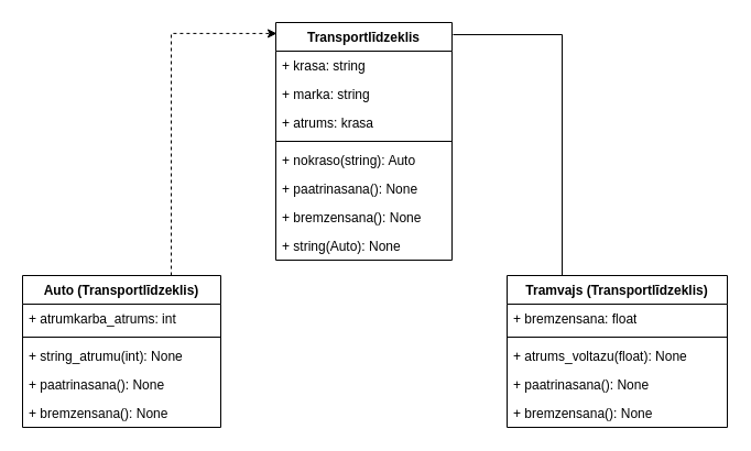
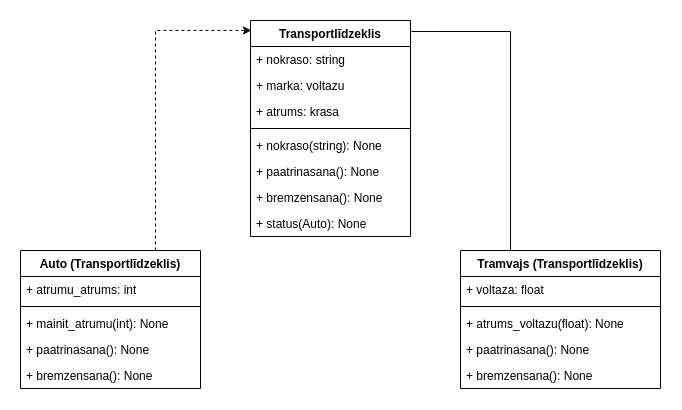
- <mxCell id="9" value="+ krasa: string" style="text;strokeColor=none;fillColor=none;align=left;verticalAlign=top;spacingLeft=4;spacingRight=4;overflow=hidden;rotatable=0;points=[[0,0.5],[1,0.5]];portConstraint=eastwest;whiteSpace=wrap;html=1;" vertex="1" parent="8"><mxGeometry y="26" width="160" height="26" as="geometry" /></mxCell>
+ <mxCell id="9" value="+ nokraso: string" style="text;strokeColor=none;fillColor=none;align=left;verticalAlign=top;spacingLeft=4;spacingRight=4;overflow=hidden;rotatable=0;points=[[0,0.5],[1,0.5]];portConstraint=eastwest;whiteSpace=wrap;html=1;" vertex="1" parent="8"><mxGeometry y="26" width="160" height="26" as="geometry" /></mxCell>
- <mxCell id="10" value="+ marka: string" style="text;strokeColor=none;fillColor=none;align=left;verticalAlign=top;spacingLeft=4;spacingRight=4;overflow=hidden;rotatable=0;points=[[0,0.5],[1,0.5]];portConstraint=eastwest;whiteSpace=wrap;html=1;" vertex="1" parent="8"><mxGeometry y="52" width="160" height="26" as="geometry" /></mxCell>
+ <mxCell id="10" value="+ marka: voltazu" style="text;strokeColor=none;fillColor=none;align=left;verticalAlign=top;spacingLeft=4;spacingRight=4;overflow=hidden;rotatable=0;points=[[0,0.5],[1,0.5]];portConstraint=eastwest;whiteSpace=wrap;html=1;" vertex="1" parent="8"><mxGeometry y="52" width="160" height="26" as="geometry" /></mxCell>
- <mxCell id="13" value="+ nokraso(string): Auto" style="text;strokeColor=none;fillColor=none;align=left;verticalAlign=top;spacingLeft=4;spacingRight=4;overflow=hidden;rotatable=0;points=[[0,0.5],[1,0.5]];portConstraint=eastwest;whiteSpace=wrap;html=1;" vertex="1" parent="8"><mxGeometry y="112" width="160" height="26" as="geometry" /></mxCell>
+ <mxCell id="13" value="+ nokraso(string): None" style="text;strokeColor=none;fillColor=none;align=left;verticalAlign=top;spacingLeft=4;spacingRight=4;overflow=hidden;rotatable=0;points=[[0,0.5],[1,0.5]];portConstraint=eastwest;whiteSpace=wrap;html=1;" vertex="1" parent="8"><mxGeometry y="112" width="160" height="26" as="geometry" /></mxCell>
- <mxCell id="16" value="+ string(Auto): None" style="text;strokeColor=none;fillColor=none;align=left;verticalAlign=top;spacingLeft=4;spacingRight=4;overflow=hidden;rotatable=0;points=[[0,0.5],[1,0.5]];portConstraint=eastwest;whiteSpace=wrap;html=1;" vertex="1" parent="8"><mxGeometry y="190" width="160" height="26" as="geometry" /></mxCell>
+ <mxCell id="16" value="+ status(Auto): None" style="text;strokeColor=none;fillColor=none;align=left;verticalAlign=top;spacingLeft=4;spacingRight=4;overflow=hidden;rotatable=0;points=[[0,0.5],[1,0.5]];portConstraint=eastwest;whiteSpace=wrap;html=1;" vertex="1" parent="8"><mxGeometry y="190" width="160" height="26" as="geometry" /></mxCell>
- <mxCell id="3" value="+ atrumkarba_atrums: int" style="text;strokeColor=none;fillColor=none;align=left;verticalAlign=top;spacingLeft=4;spacingRight=4;overflow=hidden;rotatable=0;points=[[0,0.5],[1,0.5]];portConstraint=eastwest;whiteSpace=wrap;html=1;" parent="2" vertex="1"><mxGeometry y="26" width="180" height="26" as="geometry" /></mxCell>
+ <mxCell id="3" value="+ atrumu_atrums: int" style="text;strokeColor=none;fillColor=none;align=left;verticalAlign=top;spacingLeft=4;spacingRight=4;overflow=hidden;rotatable=0;points=[[0,0.5],[1,0.5]];portConstraint=eastwest;whiteSpace=wrap;html=1;" parent="2" vertex="1"><mxGeometry y="26" width="180" height="26" as="geometry" /></mxCell>
- <mxCell id="18" value="+ bremzensana: float" style="text;strokeColor=none;fillColor=none;align=left;verticalAlign=top;spacingLeft=4;spacingRight=4;overflow=hidden;rotatable=0;points=[[0,0.5],[1,0.5]];portConstraint=eastwest;whiteSpace=wrap;html=1;" vertex="1" parent="17"><mxGeometry y="26" width="200" height="26" as="geometry" /></mxCell>
+ <mxCell id="18" value="+ voltaza: float" style="text;strokeColor=none;fillColor=none;align=left;verticalAlign=top;spacingLeft=4;spacingRight=4;overflow=hidden;rotatable=0;points=[[0,0.5],[1,0.5]];portConstraint=eastwest;whiteSpace=wrap;html=1;" vertex="1" parent="17"><mxGeometry y="26" width="200" height="26" as="geometry" /></mxCell>
- <mxCell id="5" value="+ string_atrumu(int): None" style="text;strokeColor=none;fillColor=none;align=left;verticalAlign=top;spacingLeft=4;spacingRight=4;overflow=hidden;rotatable=0;points=[[0,0.5],[1,0.5]];portConstraint=eastwest;whiteSpace=wrap;html=1;" parent="2" vertex="1"><mxGeometry y="60" width="180" height="26" as="geometry" /></mxCell>
+ <mxCell id="5" value="+ mainit_atrumu(int): None" style="text;strokeColor=none;fillColor=none;align=left;verticalAlign=top;spacingLeft=4;spacingRight=4;overflow=hidden;rotatable=0;points=[[0,0.5],[1,0.5]];portConstraint=eastwest;whiteSpace=wrap;html=1;" parent="2" vertex="1"><mxGeometry y="60" width="180" height="26" as="geometry" /></mxCell>
